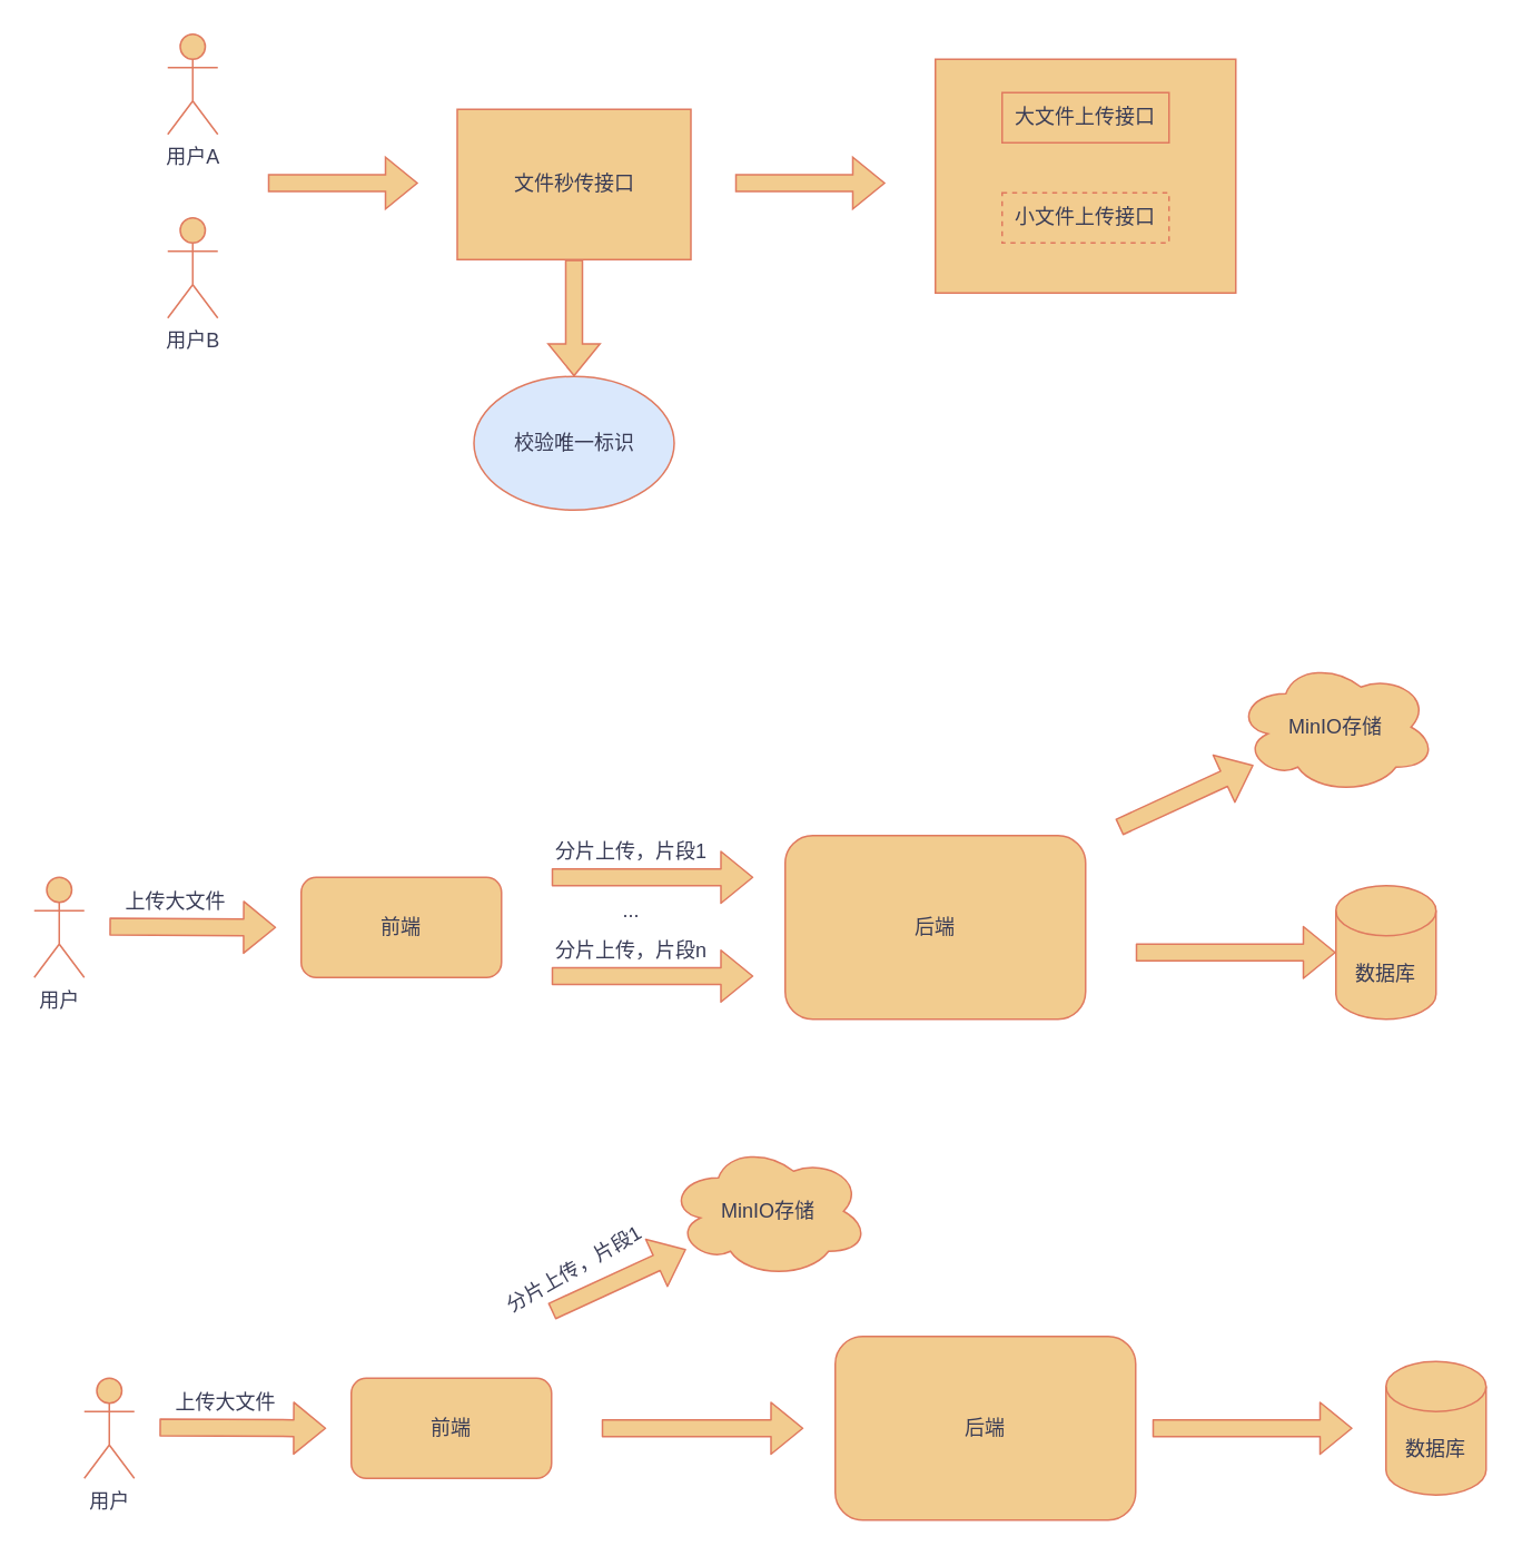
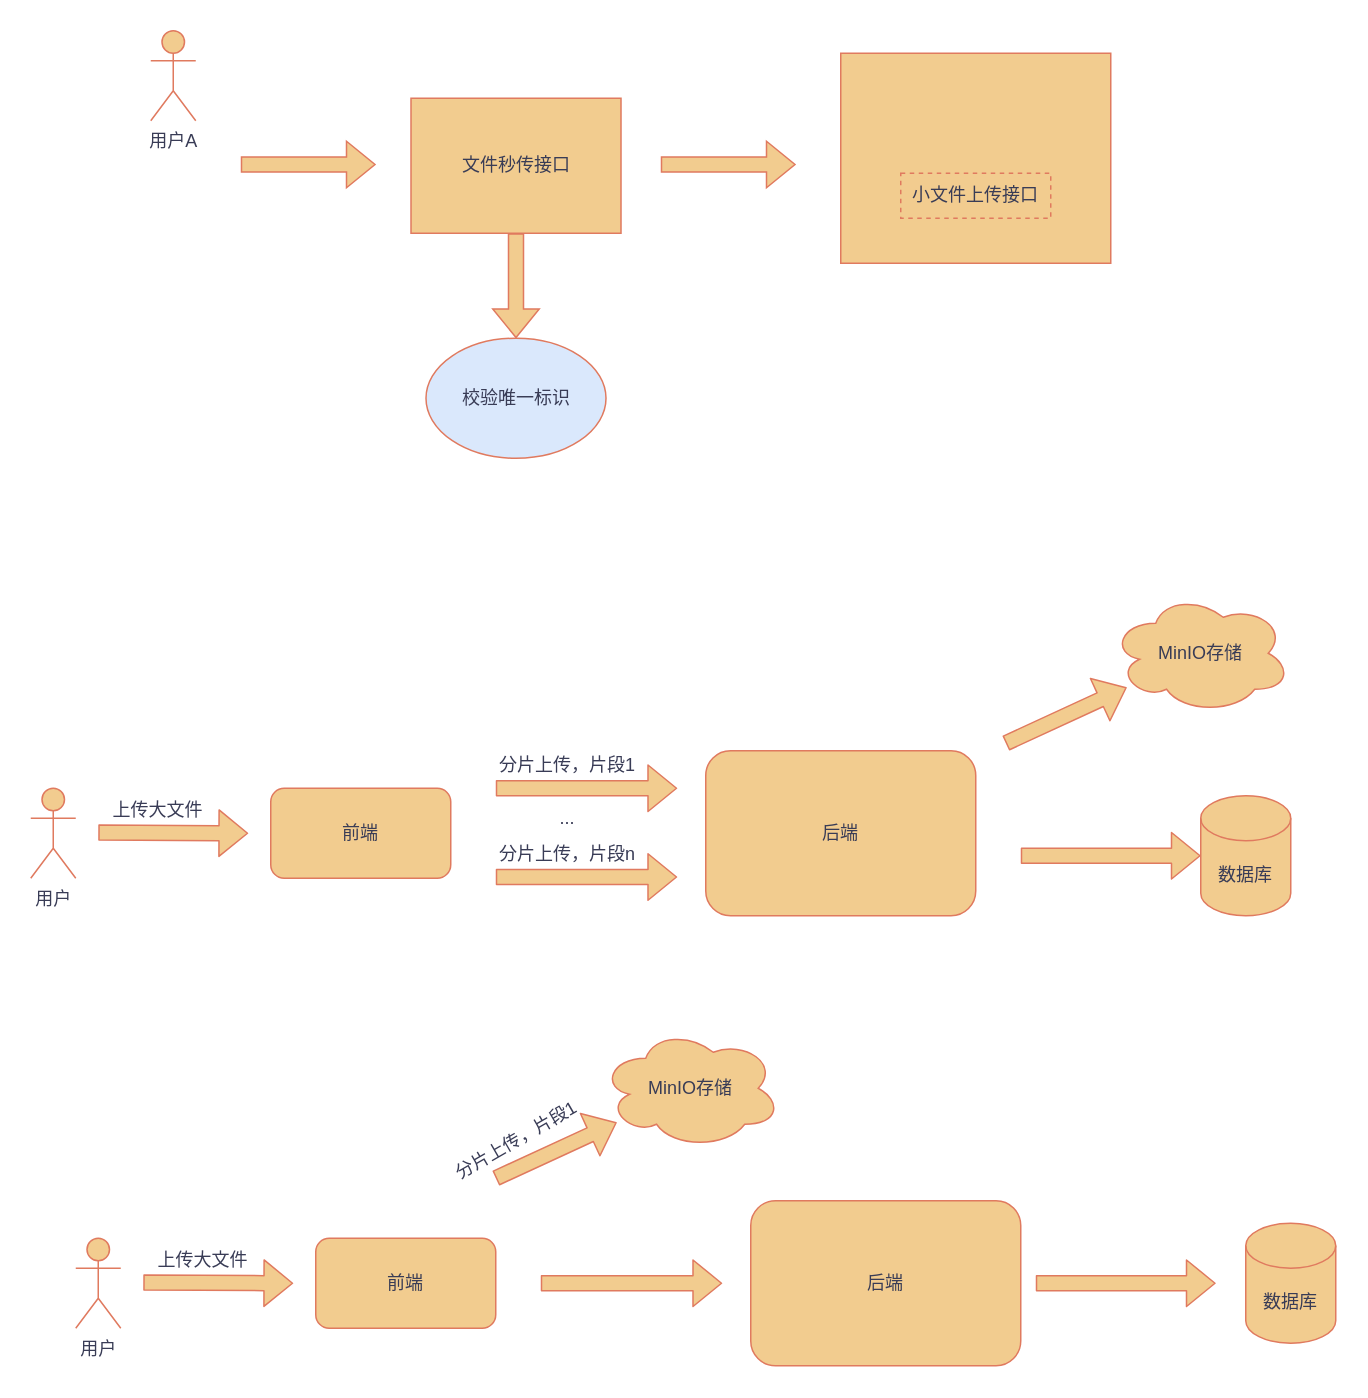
- <mxCell id="8" value="大文件上传接口" style="rounded=0;whiteSpace=wrap;html=1;strokeColor=#E07A5F;fontColor=#393C56;fillColor=#F2CC8F;" vertex="1" parent="1"><mxGeometry x="600" y="55" width="100" height="30" as="geometry" /></mxCell>
- <mxCell id="3" value="用户B" style="shape=umlActor;verticalLabelPosition=bottom;verticalAlign=top;html=1;outlineConnect=0;labelBackgroundColor=none;fillColor=#F2CC8F;strokeColor=#E07A5F;fontColor=#393C56;rounded=0;" vertex="1" parent="1"><mxGeometry x="100" y="130" width="30" height="60" as="geometry" /></mxCell>
